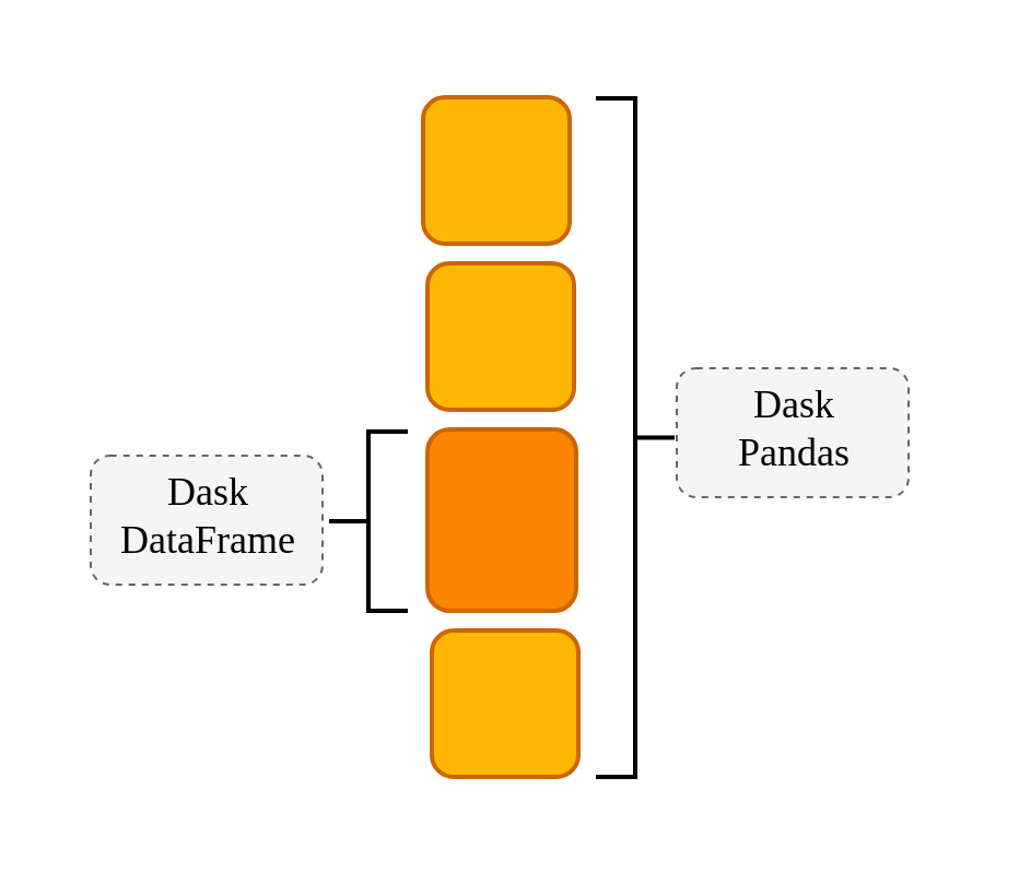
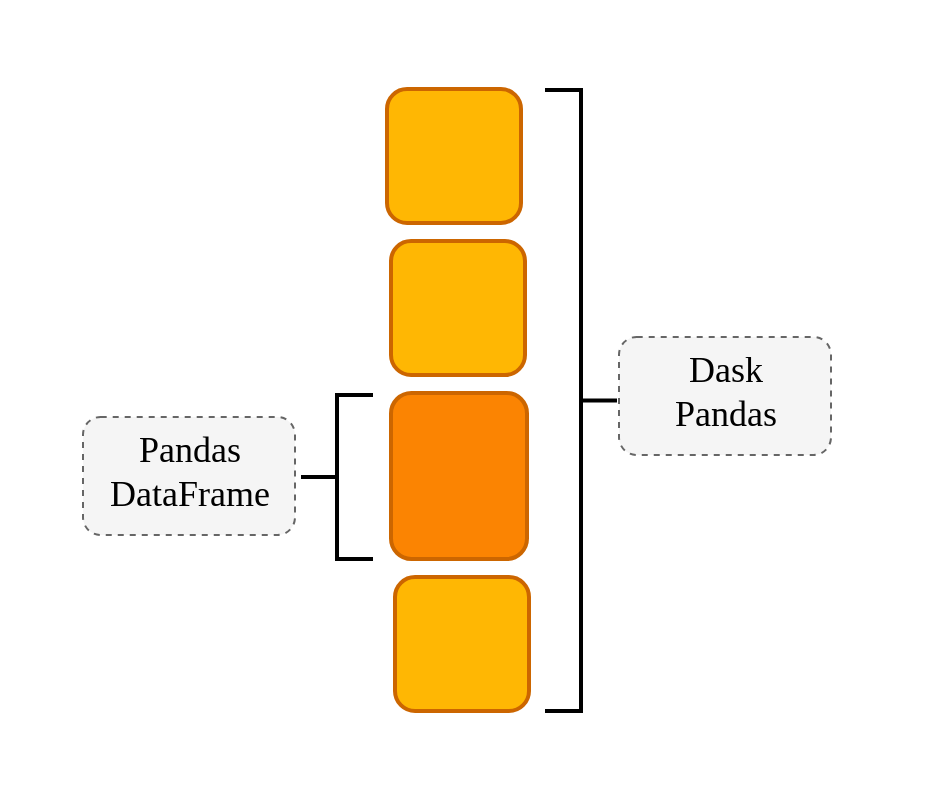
- <mxCell id="8" value="&lt;font face=&quot;Times New Roman&quot; style=&quot;font-size: 18px;&quot;&gt;Dask&lt;br&gt;DataFrame&lt;/font&gt;" style="text;html=1;strokeColor=none;fillColor=none;align=center;verticalAlign=middle;whiteSpace=wrap;rounded=0;" parent="1" vertex="1"><mxGeometry x="34" y="221" width="122" height="30" as="geometry" /></mxCell>
+ <mxCell id="8" value="&lt;font face=&quot;Times New Roman&quot; style=&quot;font-size: 18px;&quot;&gt;Pandas&lt;br&gt;DataFrame&lt;/font&gt;" style="text;html=1;strokeColor=none;fillColor=none;align=center;verticalAlign=middle;whiteSpace=wrap;rounded=0;" parent="1" vertex="1"><mxGeometry x="34" y="221" width="122" height="30" as="geometry" /></mxCell>
